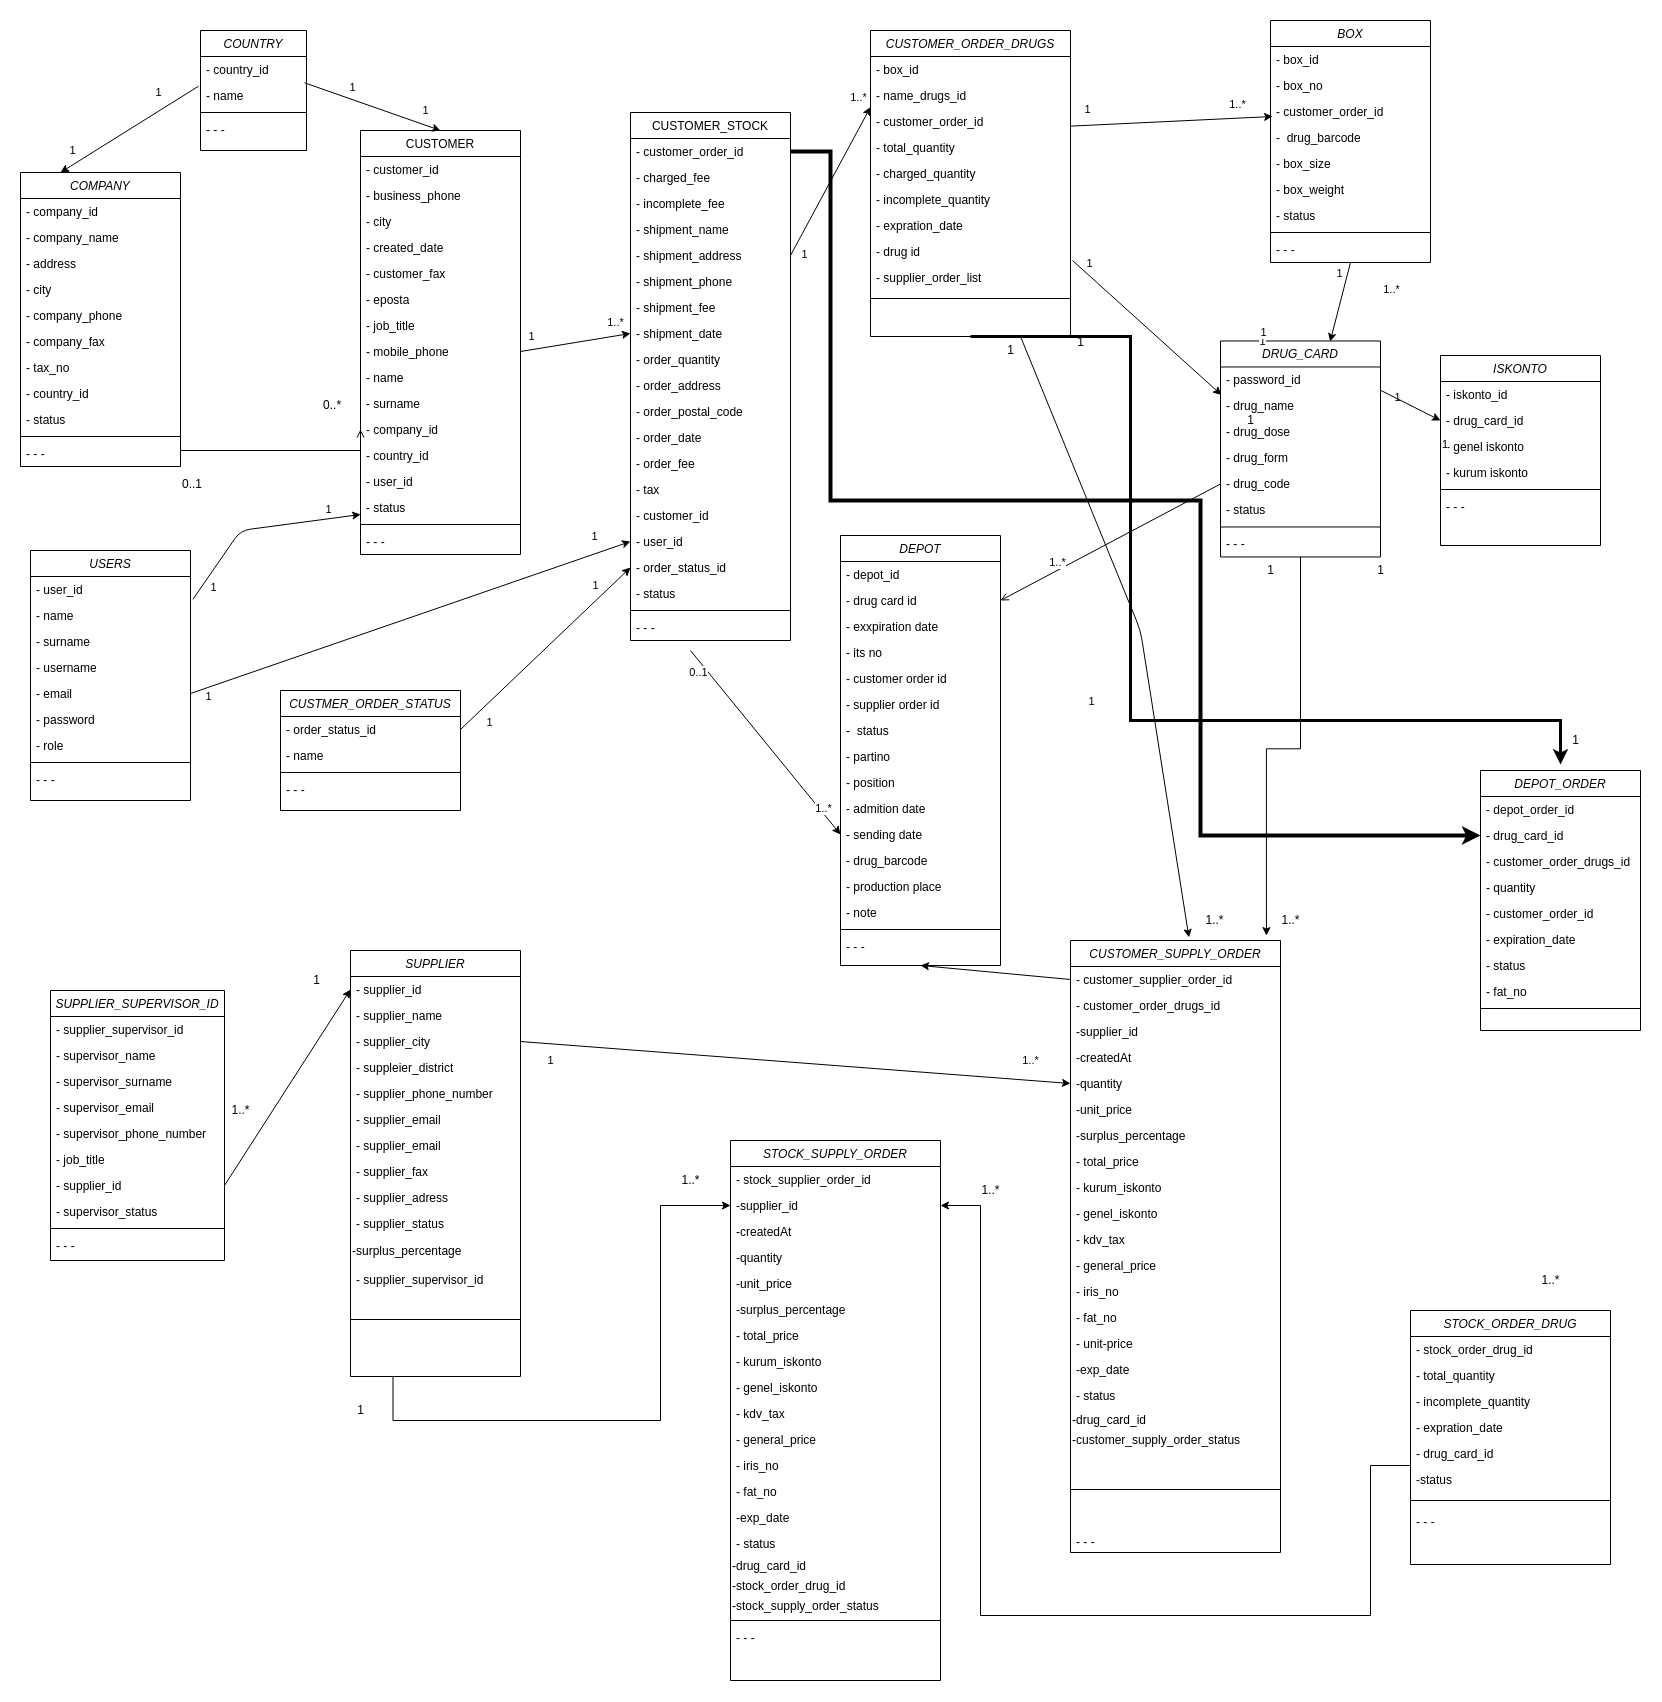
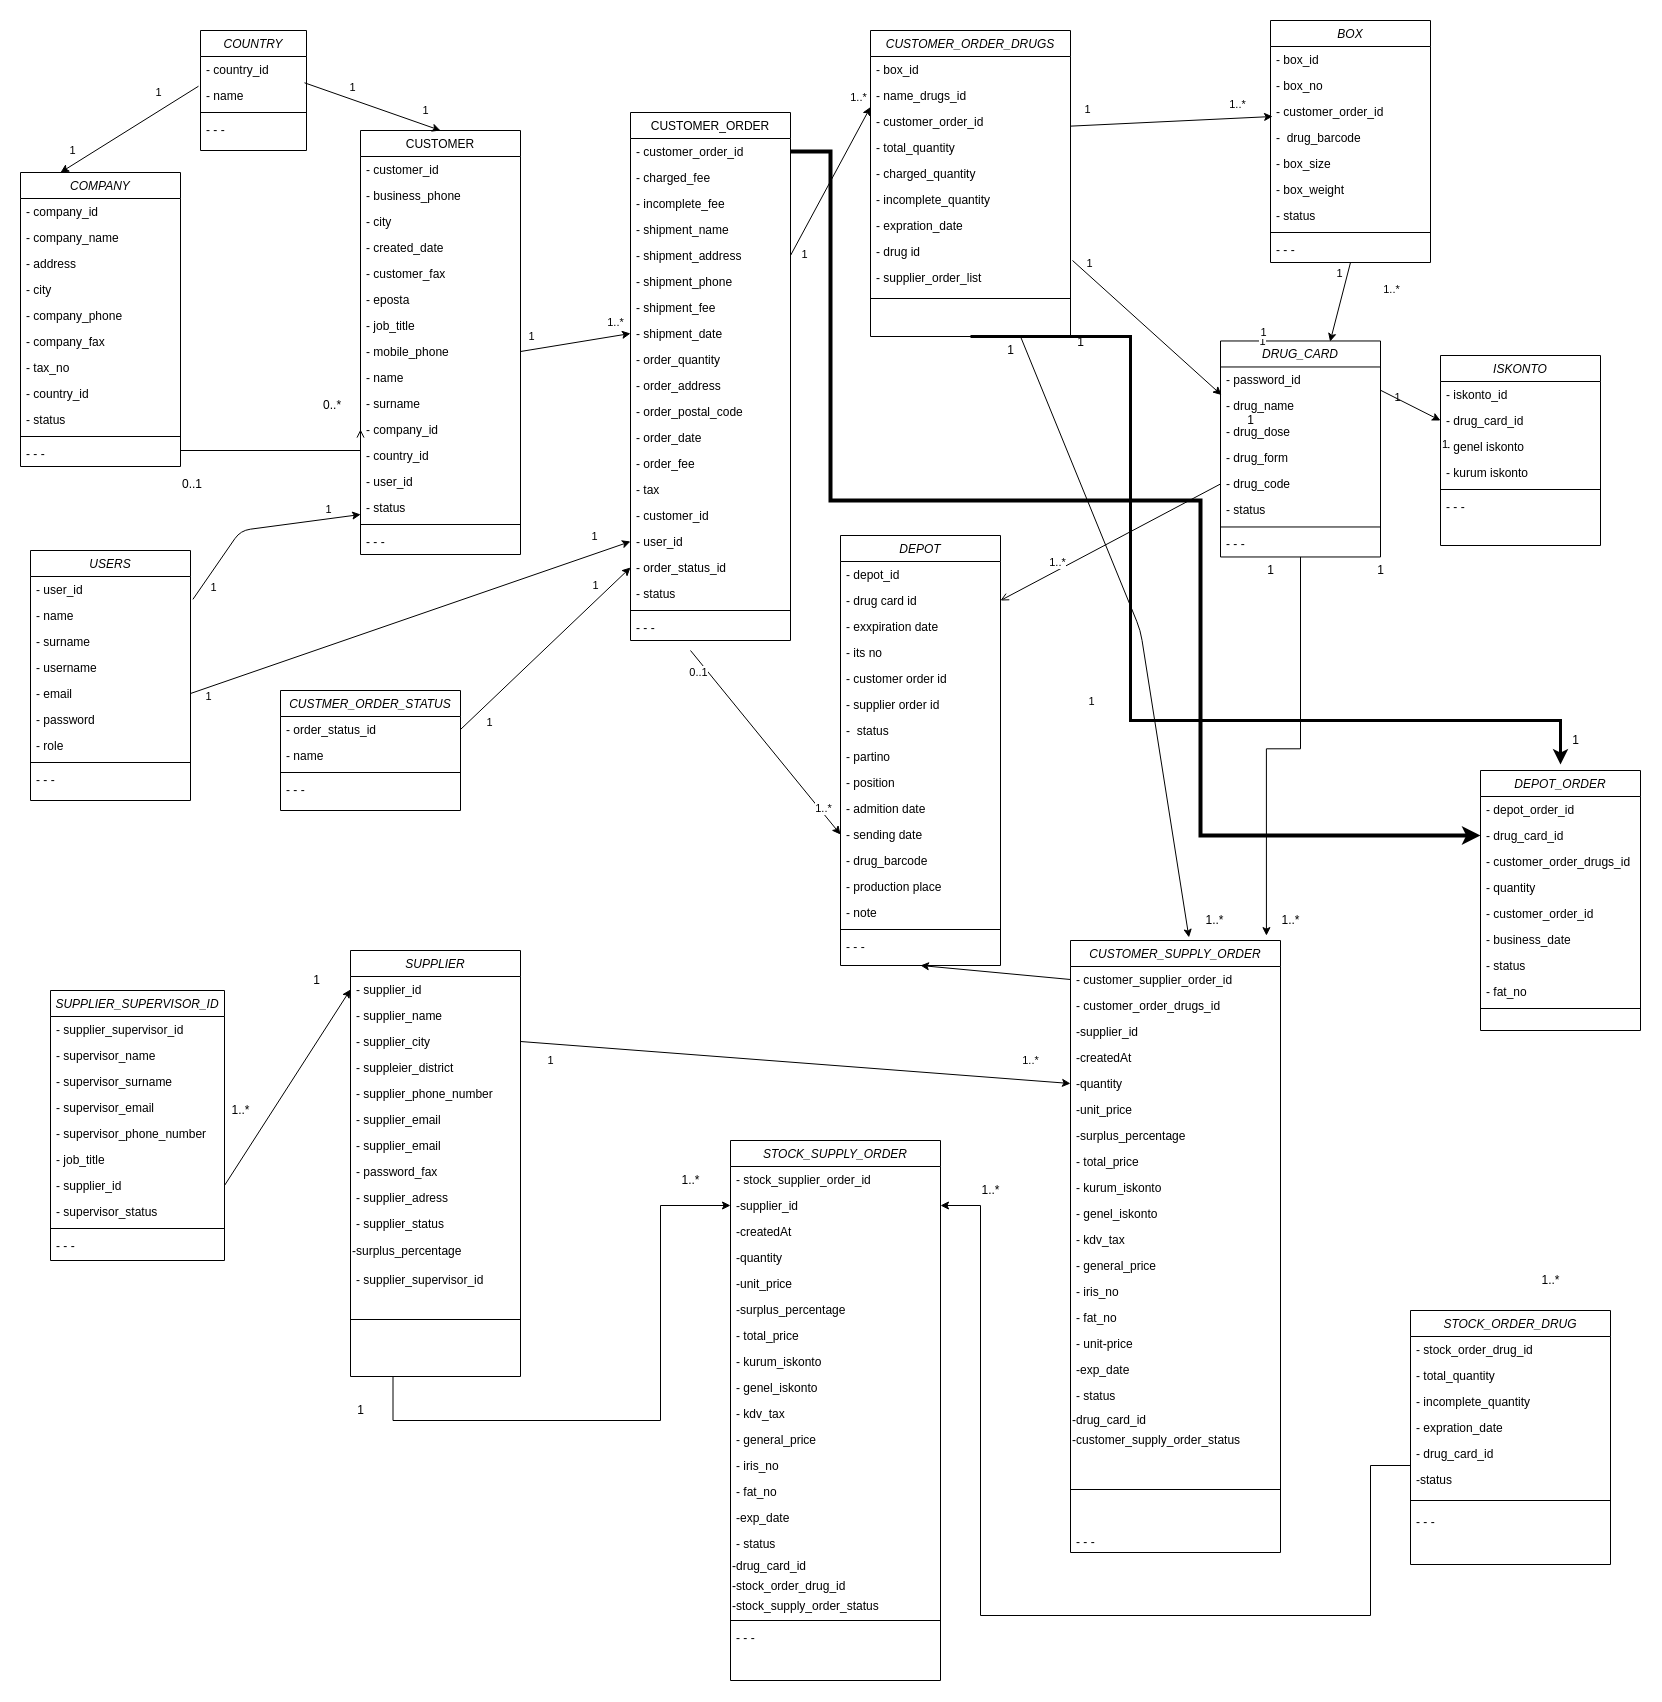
- <mxCell id="34" value="CUSTOMER_STOCK" style="swimlane;fontStyle=0;align=center;verticalAlign=top;childLayout=stackLayout;horizontal=1;startSize=26;horizontalStack=0;resizeParent=1;resizeLast=0;collapsible=1;marginBottom=0;rounded=0;shadow=0;strokeWidth=1;" parent="1" vertex="1"><mxGeometry x="630" y="112" width="160" height="528" as="geometry"><mxRectangle x="550" y="140" width="160" height="26" as="alternateBounds" /></mxGeometry></mxCell>
+ <mxCell id="34" value="CUSTOMER_ORDER" style="swimlane;fontStyle=0;align=center;verticalAlign=top;childLayout=stackLayout;horizontal=1;startSize=26;horizontalStack=0;resizeParent=1;resizeLast=0;collapsible=1;marginBottom=0;rounded=0;shadow=0;strokeWidth=1;" parent="1" vertex="1"><mxGeometry x="630" y="112" width="160" height="528" as="geometry"><mxRectangle x="550" y="140" width="160" height="26" as="alternateBounds" /></mxGeometry></mxCell>
- <mxCell id="274" value="- expiration_date" style="text;align=left;verticalAlign=top;spacingLeft=4;spacingRight=4;overflow=hidden;rotatable=0;points=[[0,0.5],[1,0.5]];portConstraint=eastwest;" vertex="1" parent="268"><mxGeometry y="156" width="160" height="26" as="geometry" /></mxCell>
+ <mxCell id="274" value="- business_date" style="text;align=left;verticalAlign=top;spacingLeft=4;spacingRight=4;overflow=hidden;rotatable=0;points=[[0,0.5],[1,0.5]];portConstraint=eastwest;" vertex="1" parent="268"><mxGeometry y="156" width="160" height="26" as="geometry" /></mxCell>
- <mxCell id="132" value="- supplier_fax" style="text;align=left;verticalAlign=top;spacingLeft=4;spacingRight=4;overflow=hidden;rotatable=0;points=[[0,0.5],[1,0.5]];portConstraint=eastwest;rounded=0;shadow=0;html=0;" parent="124" vertex="1"><mxGeometry y="208" width="170" height="26" as="geometry" /></mxCell>
+ <mxCell id="132" value="- password_fax" style="text;align=left;verticalAlign=top;spacingLeft=4;spacingRight=4;overflow=hidden;rotatable=0;points=[[0,0.5],[1,0.5]];portConstraint=eastwest;rounded=0;shadow=0;html=0;" parent="124" vertex="1"><mxGeometry y="208" width="170" height="26" as="geometry" /></mxCell>
